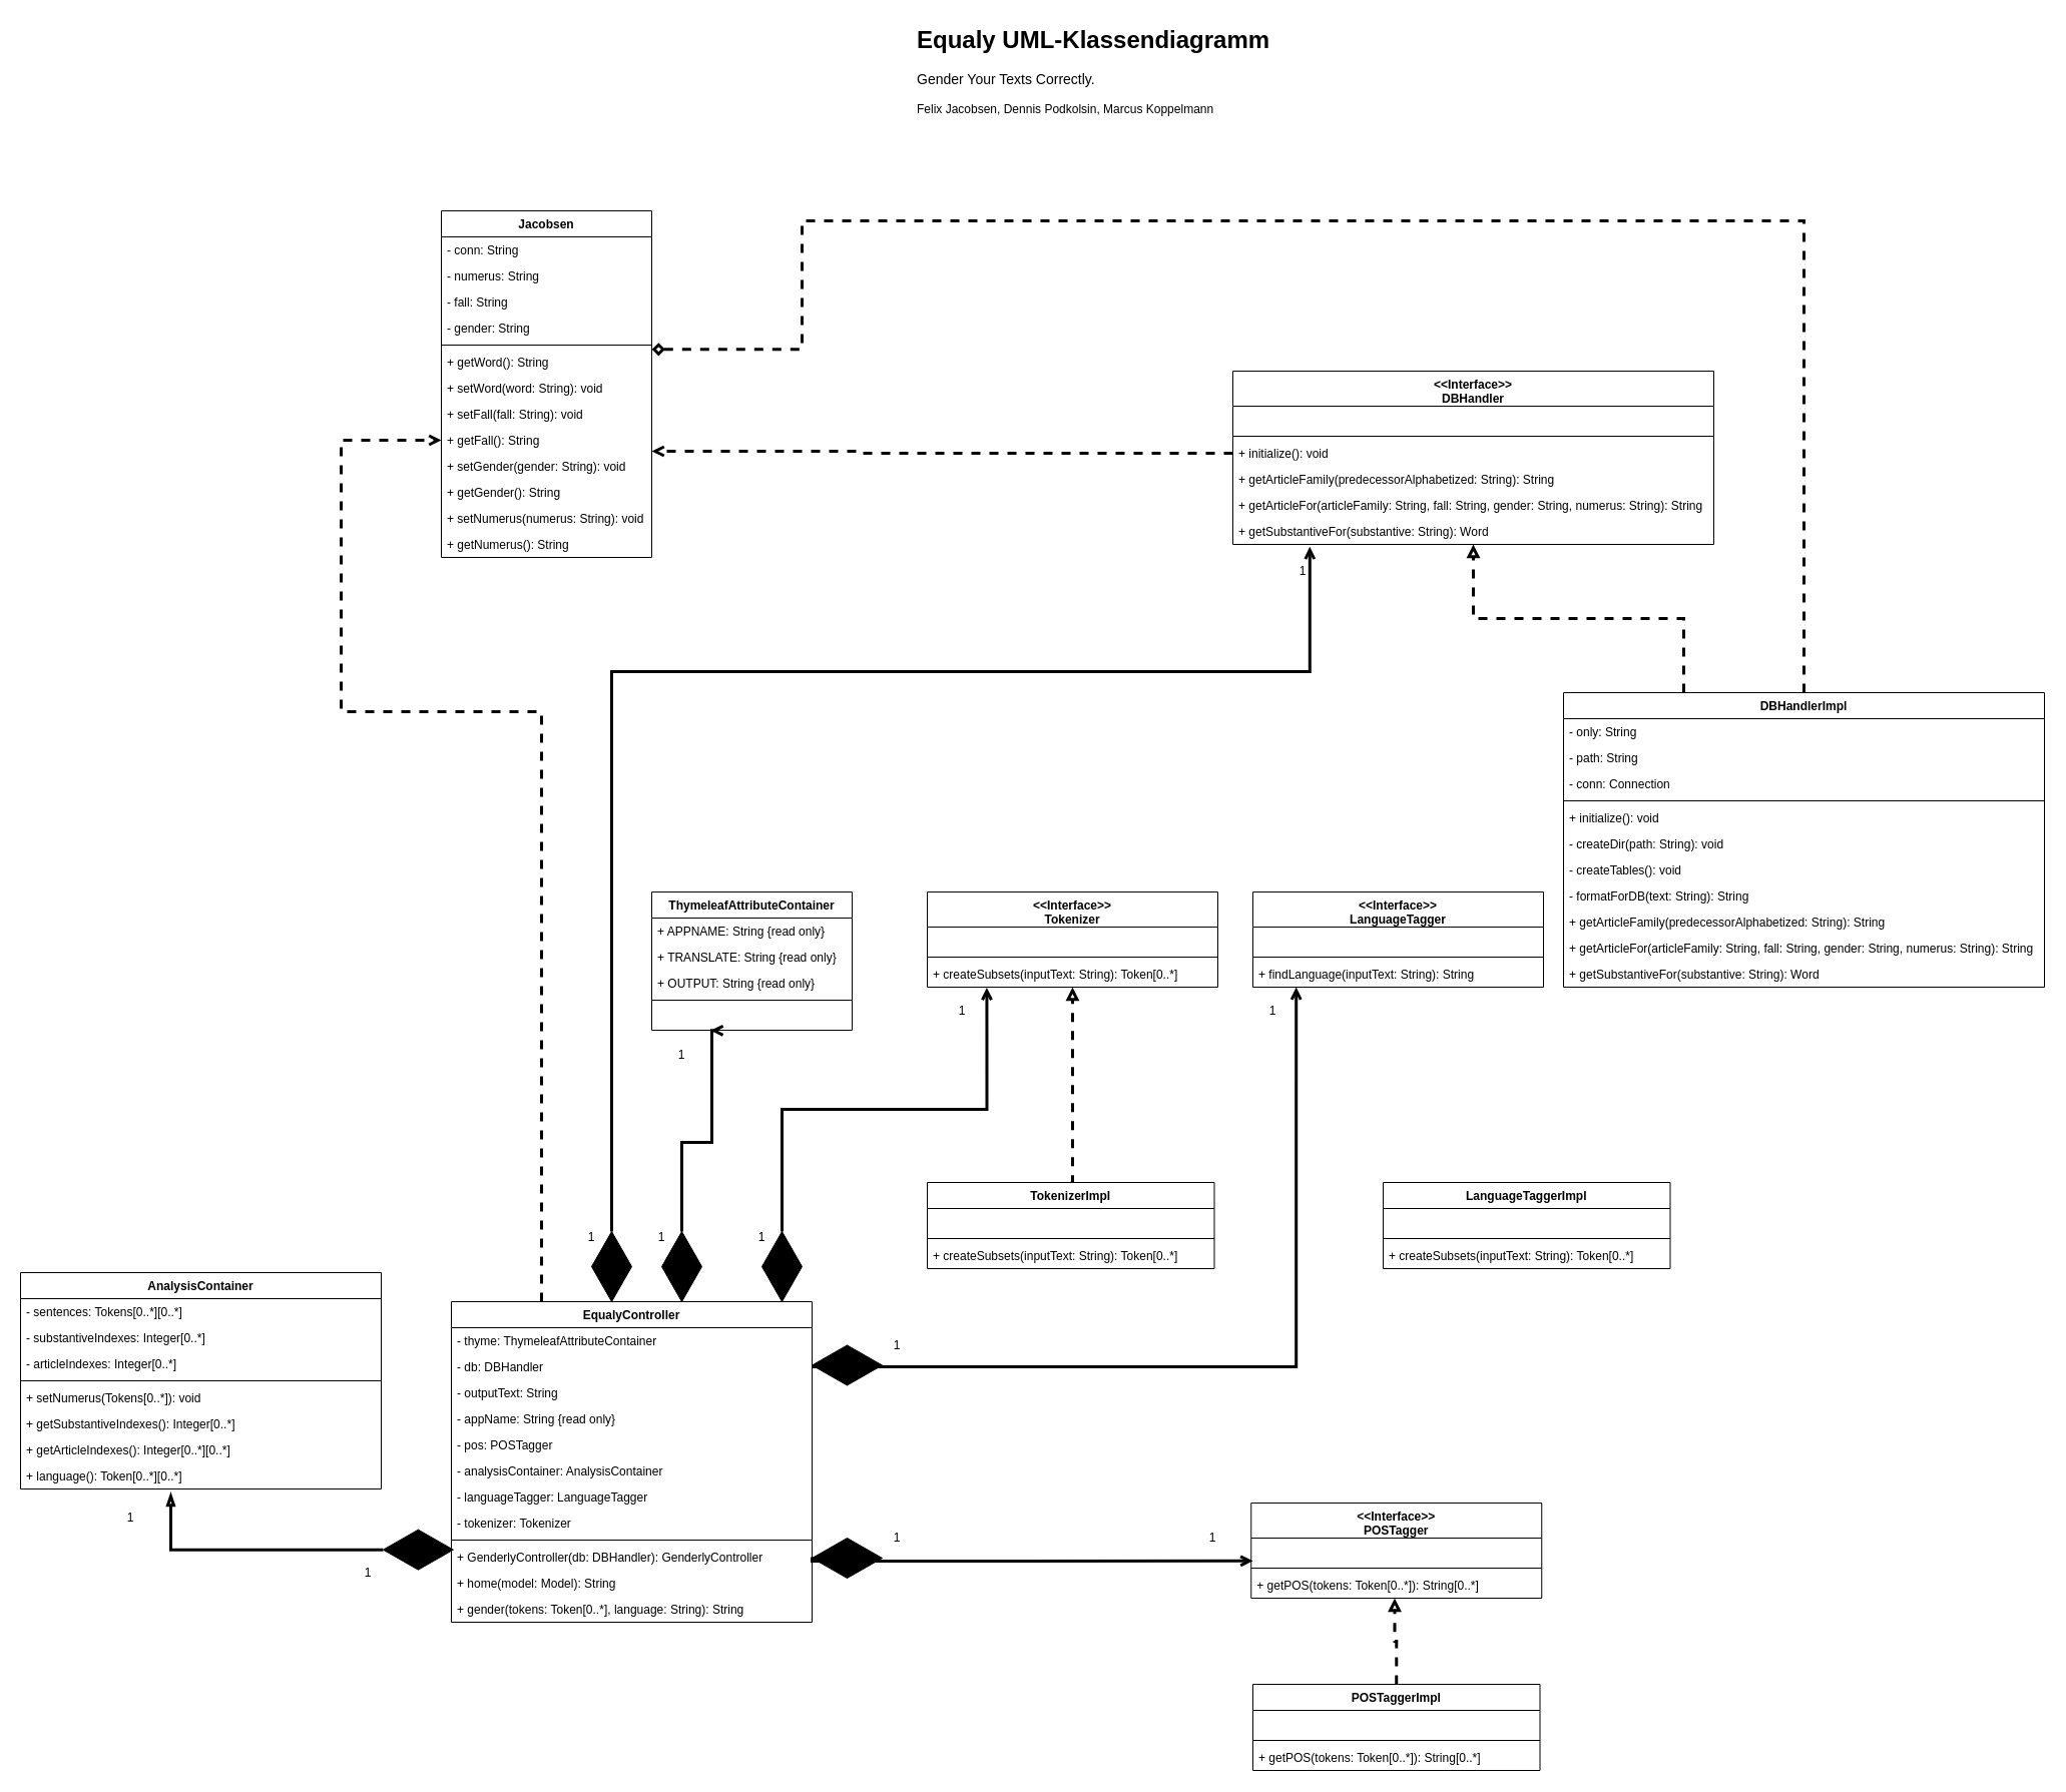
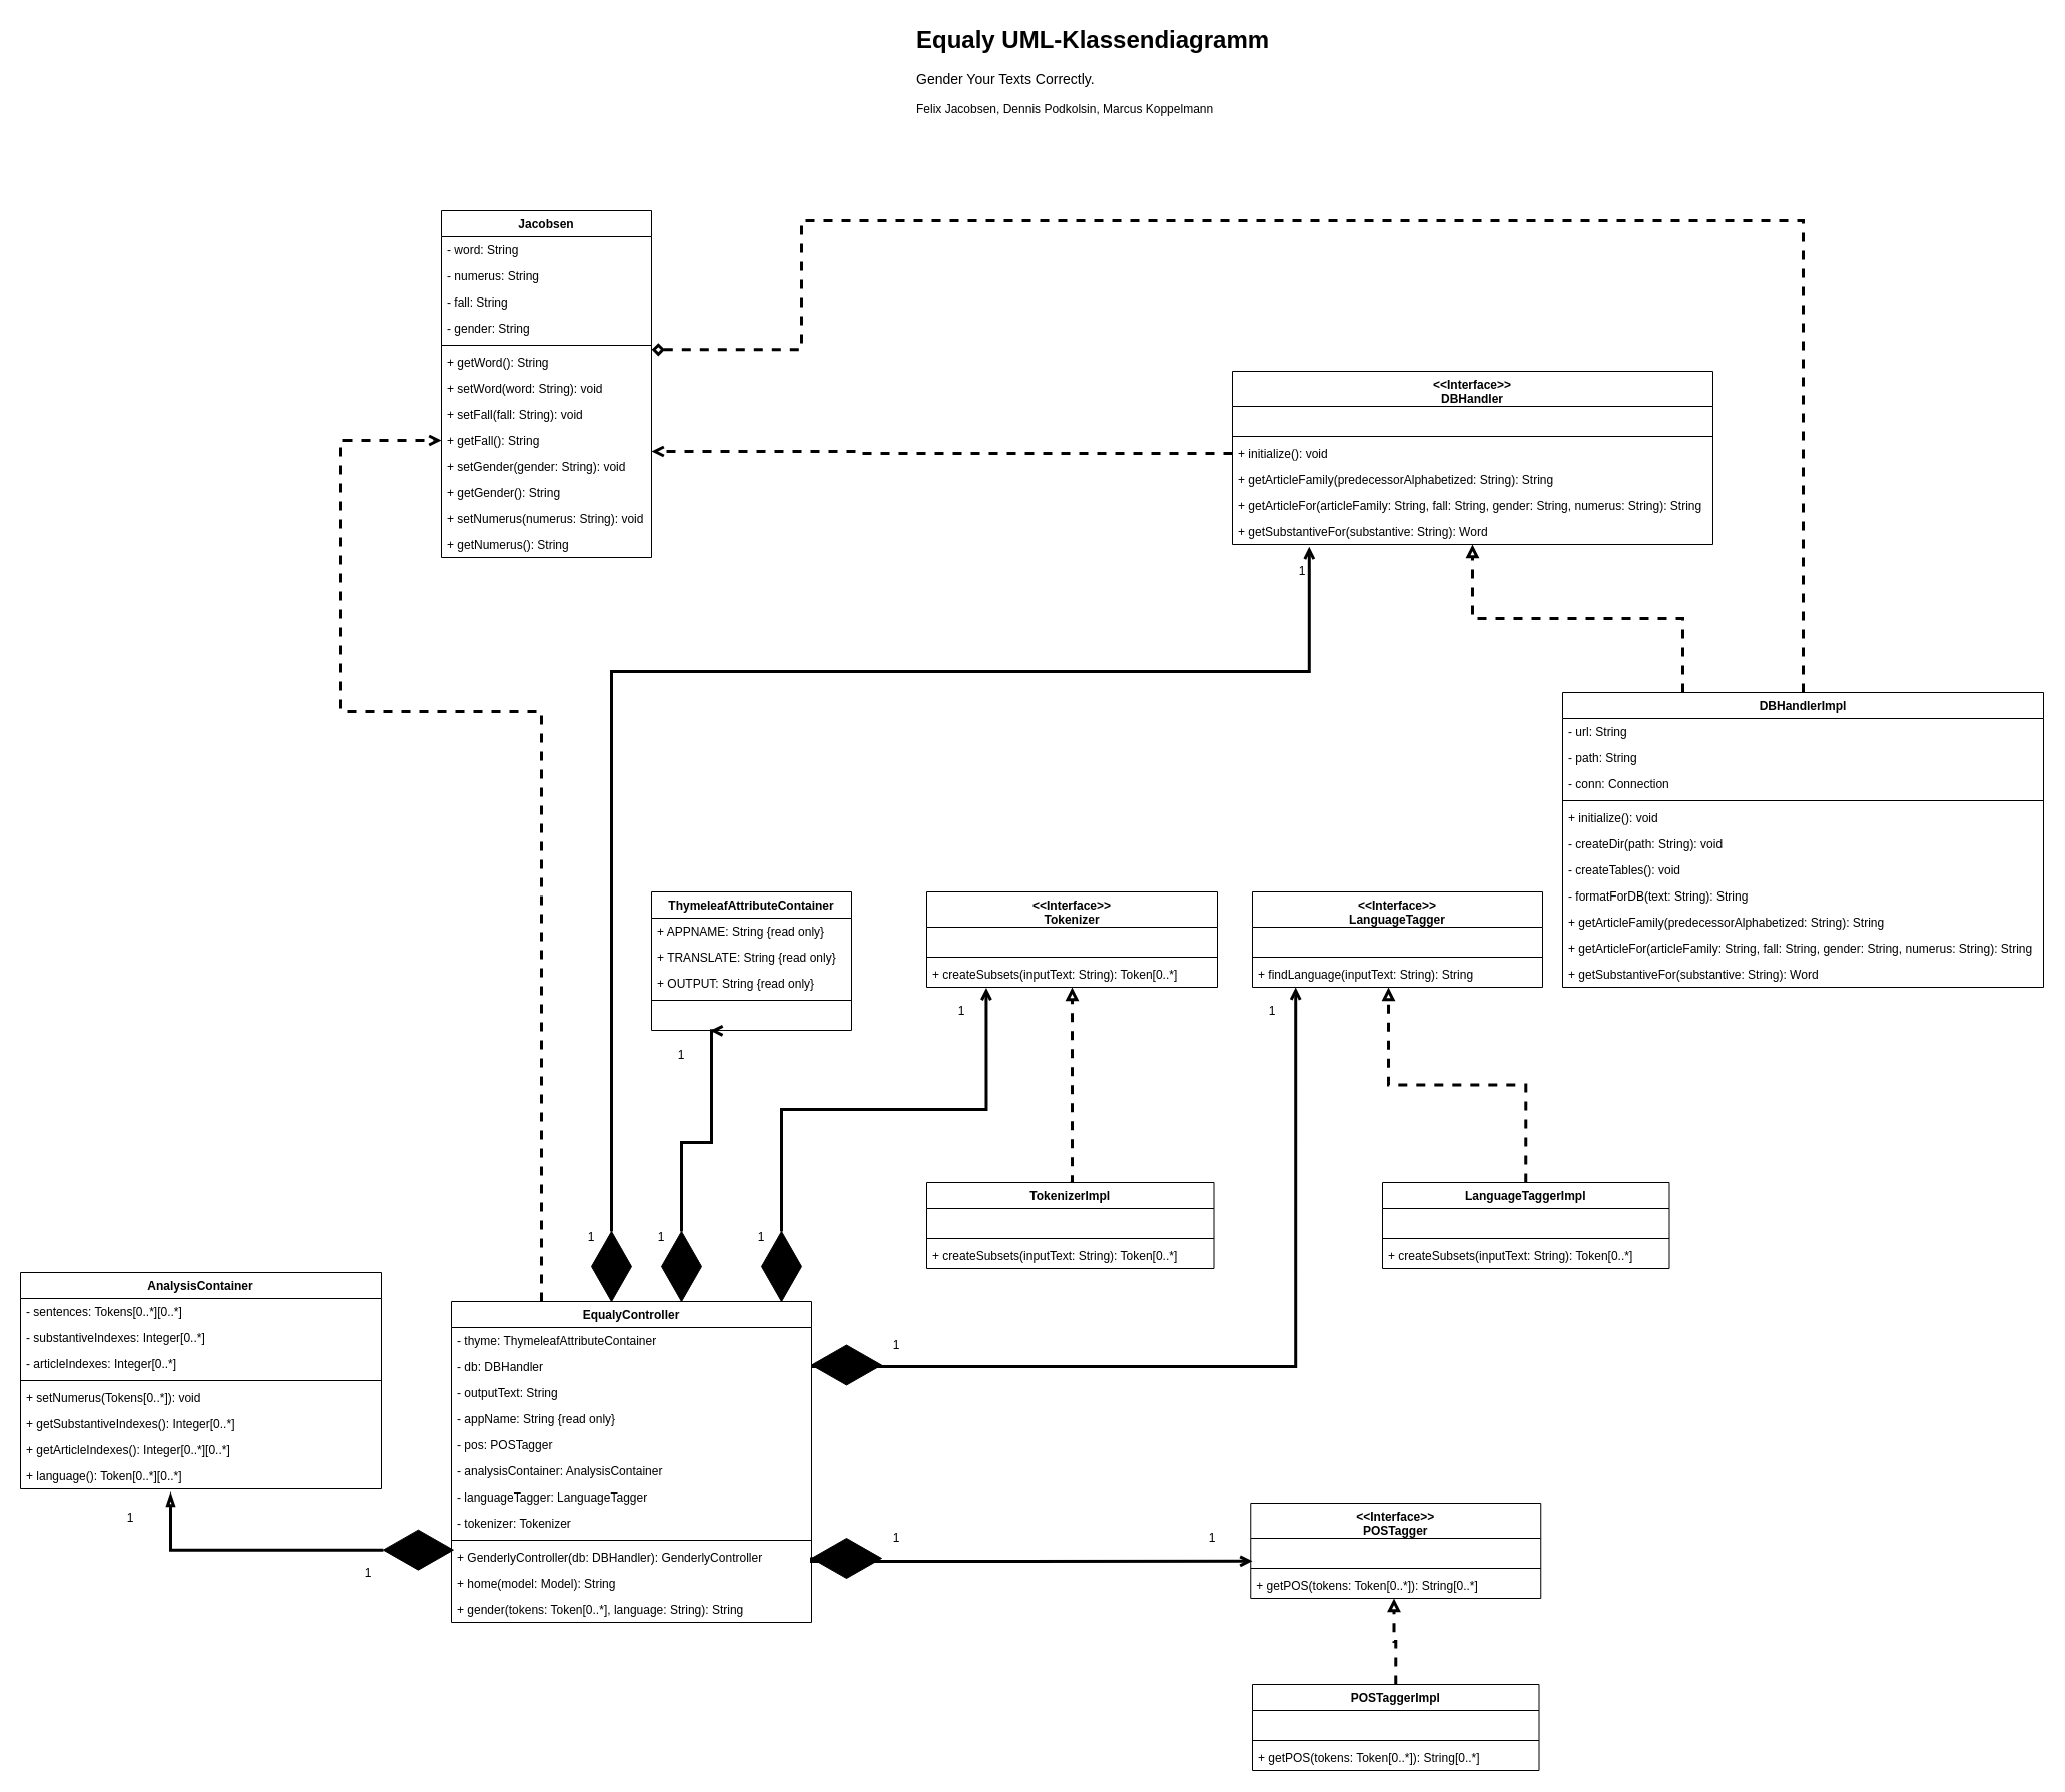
- <mxCell id="55" value="- conn: String" style="text;strokeColor=none;fillColor=none;align=left;verticalAlign=top;spacingLeft=4;spacingRight=4;overflow=hidden;rotatable=0;points=[[0,0.5],[1,0.5]];portConstraint=eastwest;" parent="54" vertex="1"><mxGeometry y="26" width="210" height="26" as="geometry" /></mxCell>
+ <mxCell id="55" value="- word: String" style="text;strokeColor=none;fillColor=none;align=left;verticalAlign=top;spacingLeft=4;spacingRight=4;overflow=hidden;rotatable=0;points=[[0,0.5],[1,0.5]];portConstraint=eastwest;" parent="54" vertex="1"><mxGeometry y="26" width="210" height="26" as="geometry" /></mxCell>
- <mxCell id="43" value="- only: String" style="text;strokeColor=none;fillColor=none;align=left;verticalAlign=top;spacingLeft=4;spacingRight=4;overflow=hidden;rotatable=0;points=[[0,0.5],[1,0.5]];portConstraint=eastwest;" parent="42" vertex="1"><mxGeometry y="26" width="480" height="26" as="geometry" /></mxCell>
+ <mxCell id="43" value="- url: String" style="text;strokeColor=none;fillColor=none;align=left;verticalAlign=top;spacingLeft=4;spacingRight=4;overflow=hidden;rotatable=0;points=[[0,0.5],[1,0.5]];portConstraint=eastwest;" parent="42" vertex="1"><mxGeometry y="26" width="480" height="26" as="geometry" /></mxCell>
+ <mxCell id="83" style="edgeStyle=orthogonalEdgeStyle;rounded=0;orthogonalLoop=1;jettySize=auto;html=1;exitX=0.5;exitY=0;exitDx=0;exitDy=0;entryX=0.469;entryY=1;entryDx=0;entryDy=0;entryPerimeter=0;endArrow=block;endFill=0;strokeWidth=3;dashed=1;" edge="1" parent="1" source="84" target="82"><mxGeometry relative="1" as="geometry" /></mxCell>
